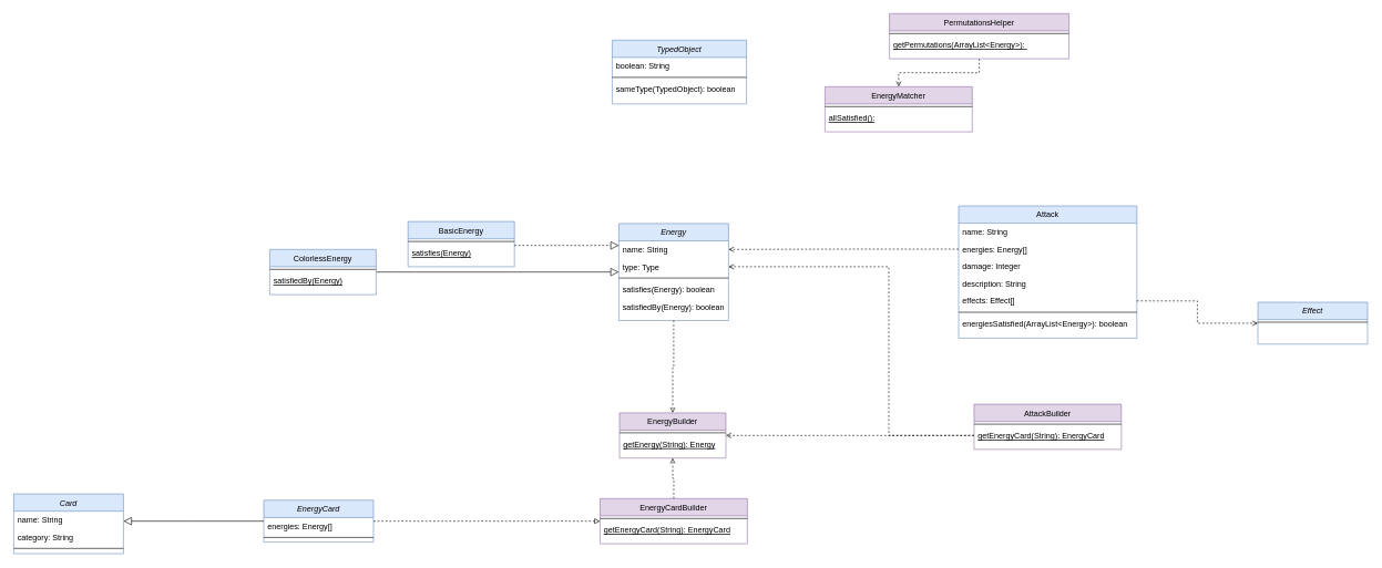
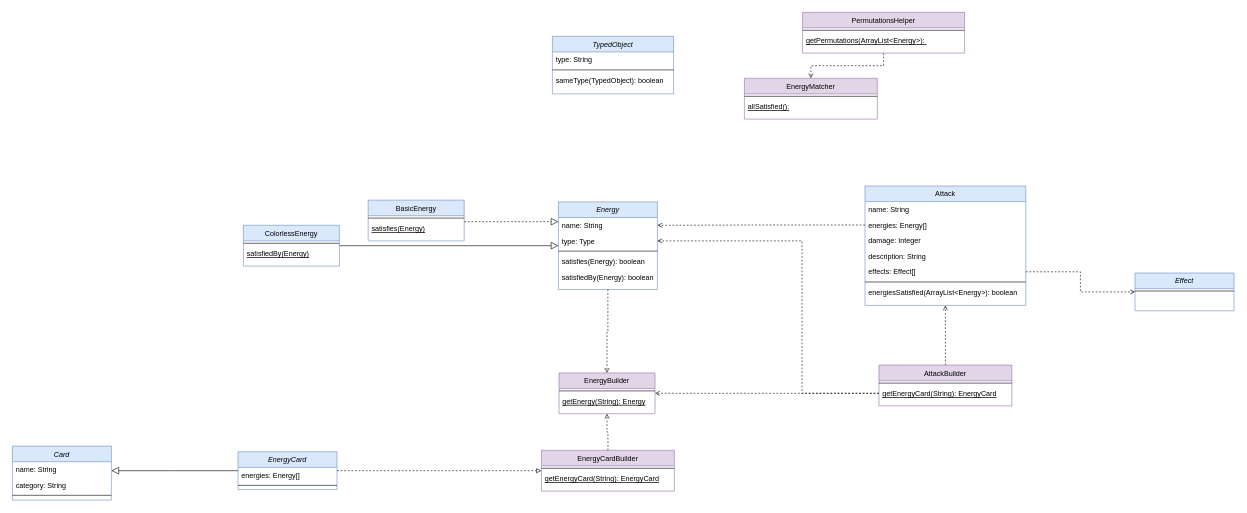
- <mxCell id="59" value="boolean: String" style="text;align=left;verticalAlign=top;spacingLeft=4;spacingRight=4;overflow=hidden;rotatable=0;points=[[0,0.5],[1,0.5]];portConstraint=eastwest;" vertex="1" parent="58"><mxGeometry y="26" width="202" height="26" as="geometry" /></mxCell>
+ <mxCell id="59" value="type: String" style="text;align=left;verticalAlign=top;spacingLeft=4;spacingRight=4;overflow=hidden;rotatable=0;points=[[0,0.5],[1,0.5]];portConstraint=eastwest;" vertex="1" parent="58"><mxGeometry y="26" width="202" height="26" as="geometry" /></mxCell>
+ <mxCell id="52" style="edgeStyle=orthogonalEdgeStyle;rounded=0;orthogonalLoop=1;jettySize=auto;html=1;exitX=0.5;exitY=0;exitDx=0;exitDy=0;dashed=1;endArrow=open;endFill=0;" parent="1" source="54" target="12" edge="1"><mxGeometry relative="1" as="geometry" /></mxCell>
